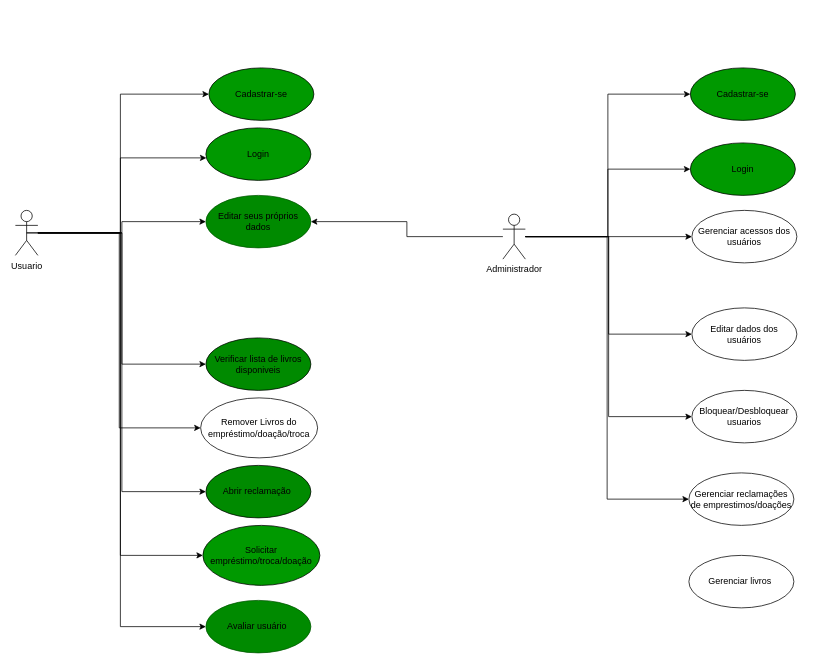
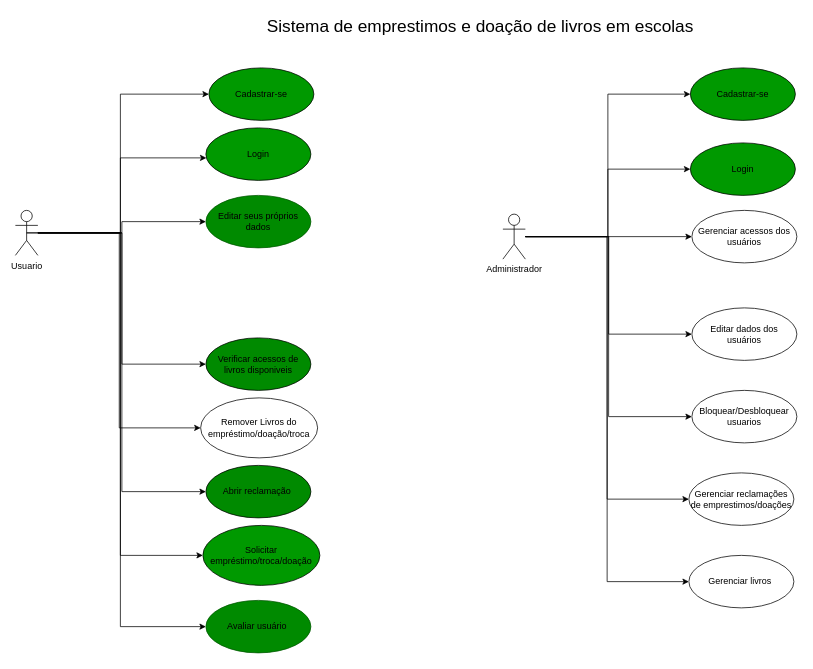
+ <mxCell id="30" value="&lt;font style=&quot;font-size: 23px;&quot;&gt;Sistema de emprestimos e doação de livros em escolas&lt;/font&gt;" style="text;html=1;align=center;verticalAlign=middle;whiteSpace=wrap;rounded=0;" parent="1" vertex="1"><mxGeometry x="310" y="20" width="660" height="30" as="geometry" /></mxCell>
- <mxCell id="17" style="edgeStyle=orthogonalEdgeStyle;rounded=0;orthogonalLoop=1;jettySize=auto;html=1;" parent="1" source="18" target="27" edge="1"><mxGeometry relative="1" as="geometry" /></mxCell>
+ <mxCell id="17" style="edgeStyle=orthogonalEdgeStyle;rounded=0;orthogonalLoop=1;jettySize=auto;html=1;entryX=0;entryY=0.5;entryDx=0;entryDy=0;" parent="1" source="18" target="34" edge="1"><mxGeometry relative="1" as="geometry" /></mxCell>
- <mxCell id="23" value="Verificar lista de livros disponiveis" style="ellipse;whiteSpace=wrap;html=1;fillColor=#008a00;strokeColor=default;fontColor=#000000;labelBackgroundColor=none;" parent="1" vertex="1"><mxGeometry x="274" y="450" width="140" height="70" as="geometry" /></mxCell>
+ <mxCell id="23" value="Verificar acessos de livros disponiveis" style="ellipse;whiteSpace=wrap;html=1;fillColor=#008a00;strokeColor=default;fontColor=#000000;labelBackgroundColor=none;" parent="1" vertex="1"><mxGeometry x="274" y="450" width="140" height="70" as="geometry" /></mxCell>
